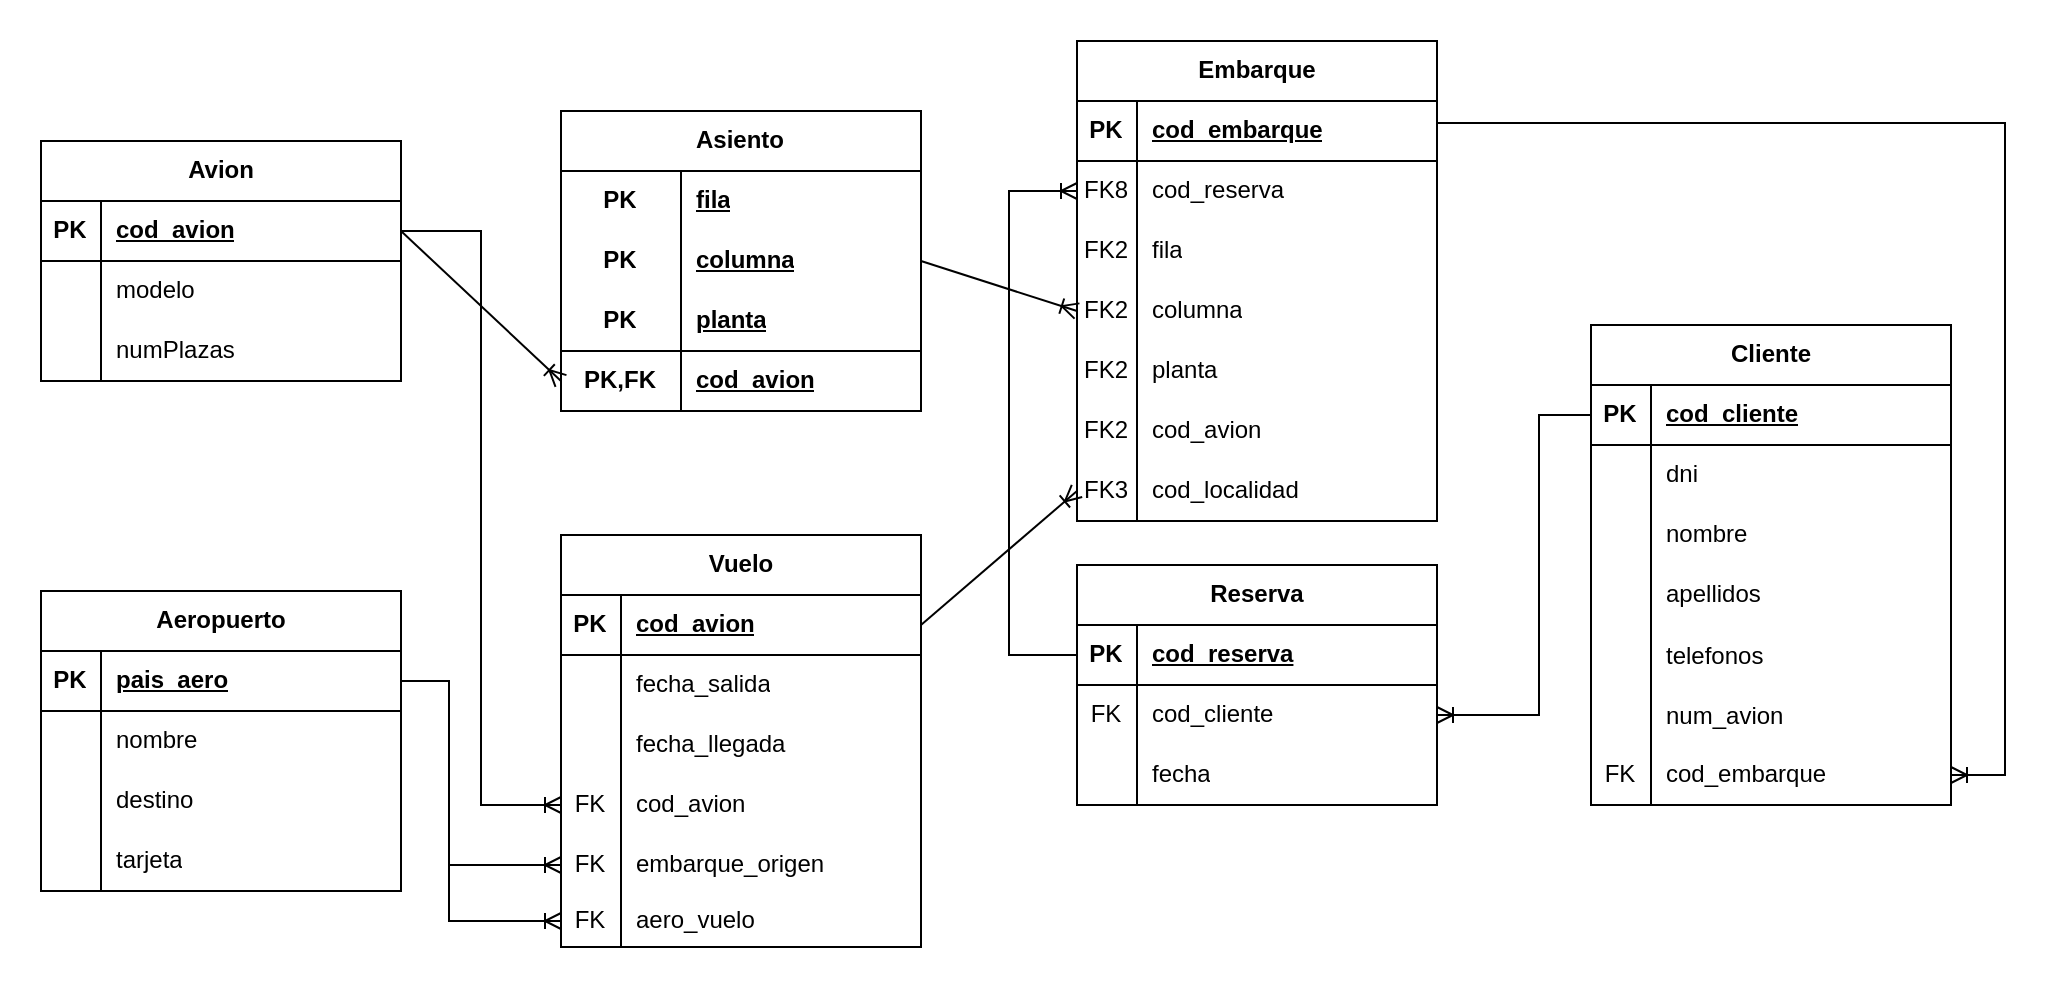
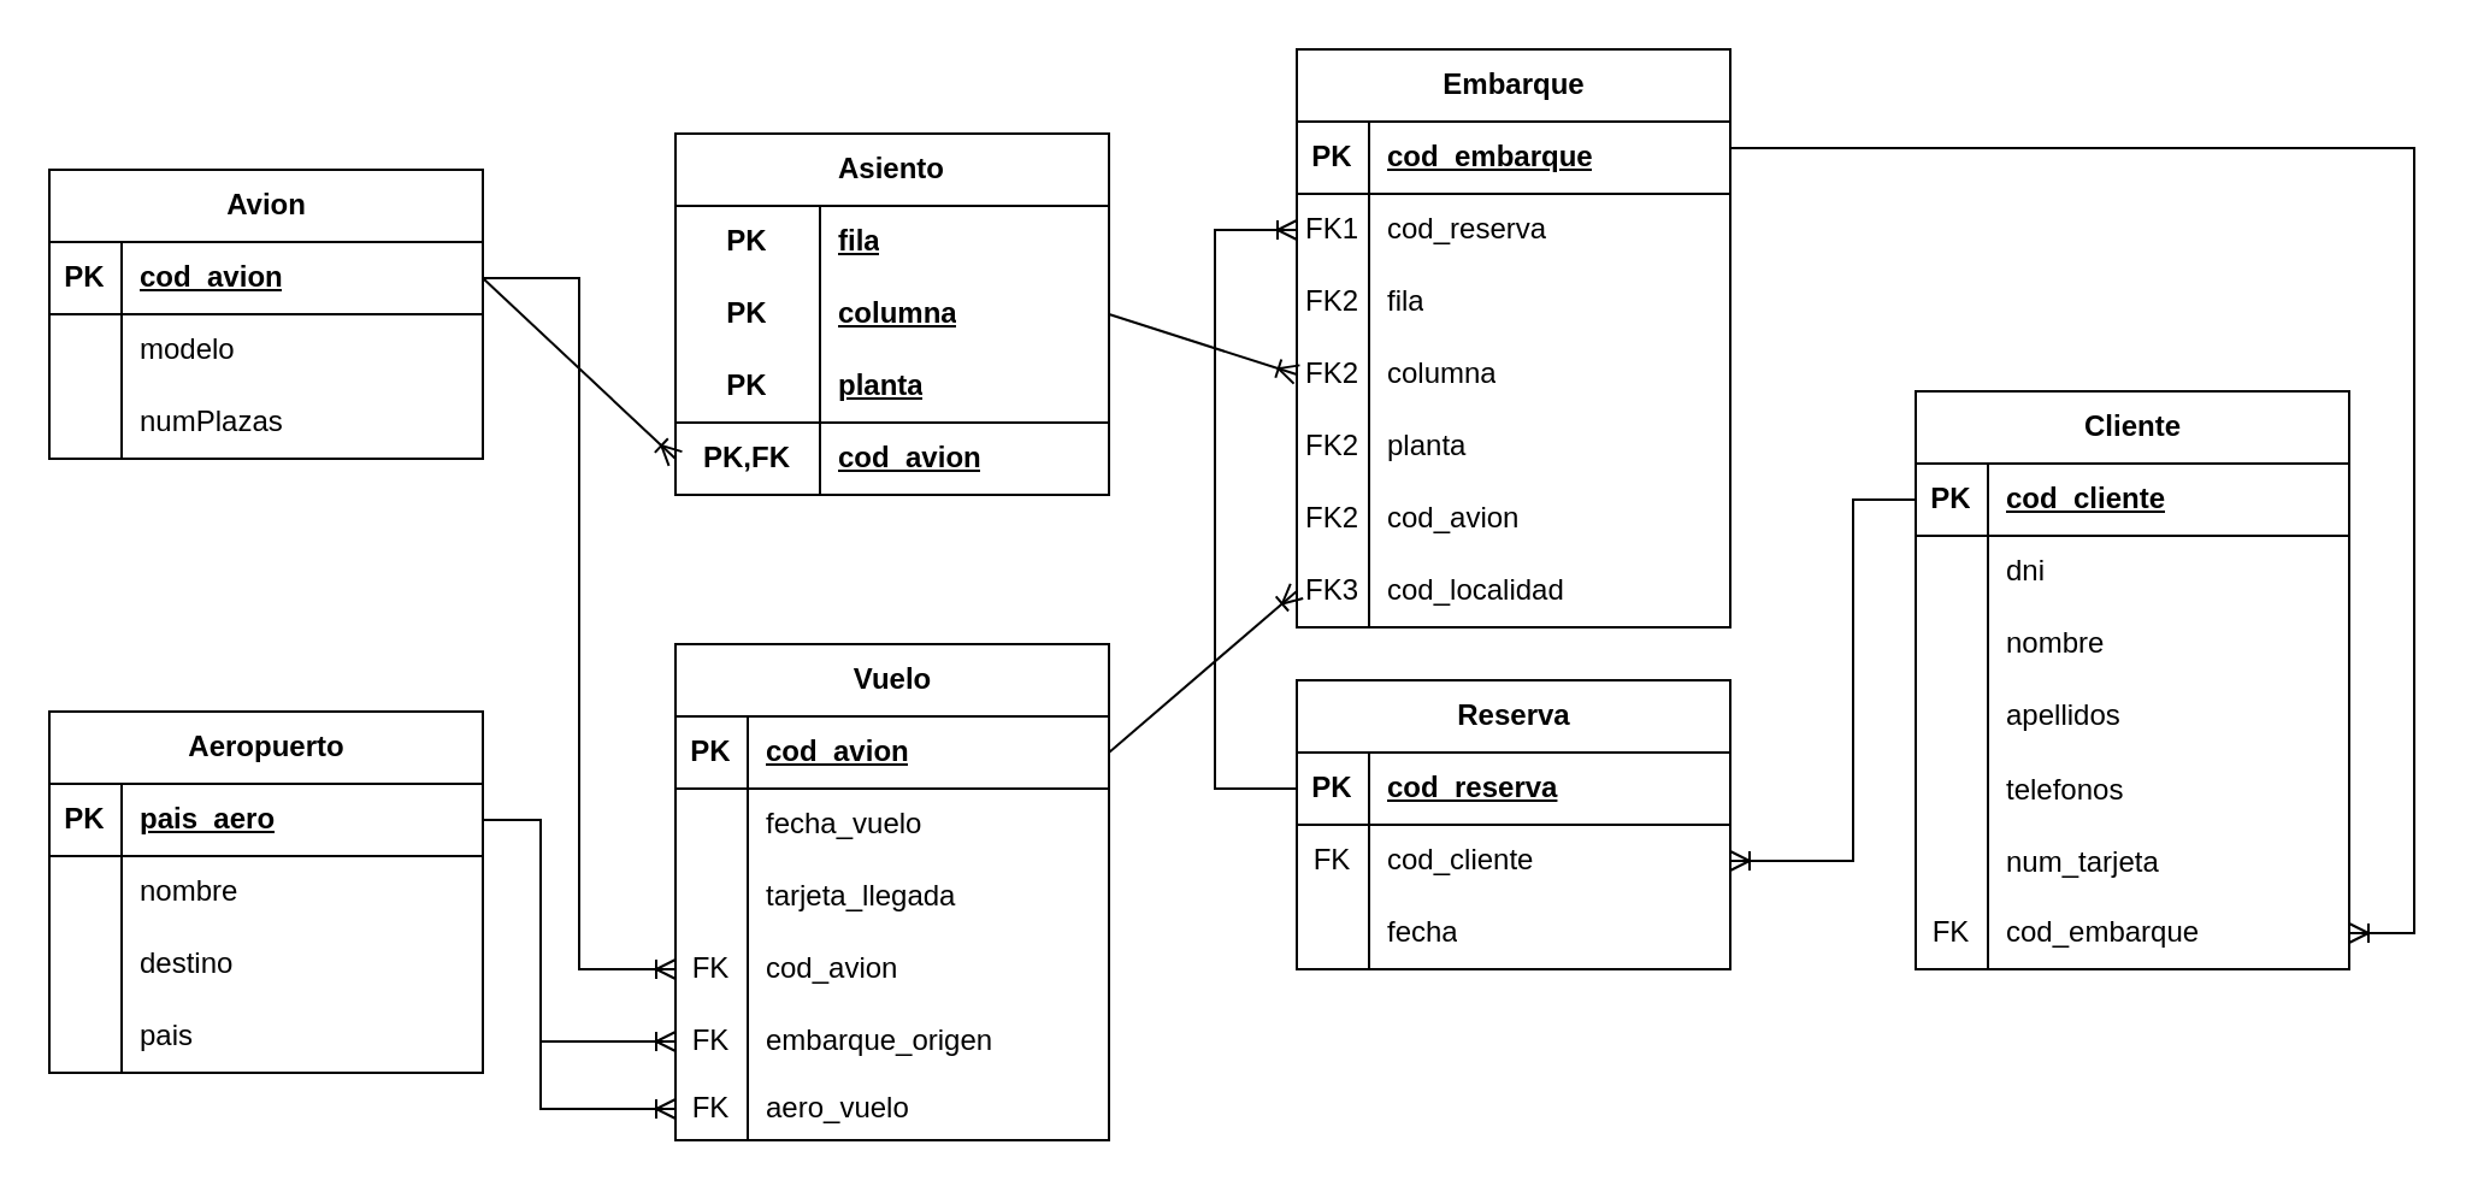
- <mxCell id="40" value="FK8" style="shape=partialRectangle;connectable=0;fillColor=none;top=0;left=0;bottom=0;right=0;fontStyle=0;overflow=hidden;whiteSpace=wrap;html=1;" vertex="1" parent="39"><mxGeometry width="30" height="30" as="geometry"><mxRectangle width="30" height="30" as="alternateBounds" /></mxGeometry></mxCell>
+ <mxCell id="40" value="FK1" style="shape=partialRectangle;connectable=0;fillColor=none;top=0;left=0;bottom=0;right=0;fontStyle=0;overflow=hidden;whiteSpace=wrap;html=1;" vertex="1" parent="39"><mxGeometry width="30" height="30" as="geometry"><mxRectangle width="30" height="30" as="alternateBounds" /></mxGeometry></mxCell>
- <mxCell id="65" value="fecha_salida" style="shape=partialRectangle;connectable=0;fillColor=none;top=0;left=0;bottom=0;right=0;align=left;spacingLeft=6;overflow=hidden;whiteSpace=wrap;html=1;" vertex="1" parent="63"><mxGeometry x="30" width="150" height="30" as="geometry"><mxRectangle width="150" height="30" as="alternateBounds" /></mxGeometry></mxCell>
+ <mxCell id="65" value="fecha_vuelo" style="shape=partialRectangle;connectable=0;fillColor=none;top=0;left=0;bottom=0;right=0;align=left;spacingLeft=6;overflow=hidden;whiteSpace=wrap;html=1;" vertex="1" parent="63"><mxGeometry x="30" width="150" height="30" as="geometry"><mxRectangle width="150" height="30" as="alternateBounds" /></mxGeometry></mxCell>
- <mxCell id="20" value="num_avion" style="shape=partialRectangle;connectable=0;fillColor=none;top=0;left=0;bottom=0;right=0;align=left;spacingLeft=6;overflow=hidden;" vertex="1" parent="18"><mxGeometry x="30" width="150" height="30" as="geometry"><mxRectangle width="150" height="30" as="alternateBounds" /></mxGeometry></mxCell>
+ <mxCell id="20" value="num_tarjeta" style="shape=partialRectangle;connectable=0;fillColor=none;top=0;left=0;bottom=0;right=0;align=left;spacingLeft=6;overflow=hidden;" vertex="1" parent="18"><mxGeometry x="30" width="150" height="30" as="geometry"><mxRectangle width="150" height="30" as="alternateBounds" /></mxGeometry></mxCell>
- <mxCell id="68" value="fecha_llegada" style="shape=partialRectangle;connectable=0;fillColor=none;top=0;left=0;bottom=0;right=0;align=left;spacingLeft=6;overflow=hidden;whiteSpace=wrap;html=1;" vertex="1" parent="66"><mxGeometry x="30" width="150" height="30" as="geometry"><mxRectangle width="150" height="30" as="alternateBounds" /></mxGeometry></mxCell>
+ <mxCell id="68" value="tarjeta_llegada" style="shape=partialRectangle;connectable=0;fillColor=none;top=0;left=0;bottom=0;right=0;align=left;spacingLeft=6;overflow=hidden;whiteSpace=wrap;html=1;" vertex="1" parent="66"><mxGeometry x="30" width="150" height="30" as="geometry"><mxRectangle width="150" height="30" as="alternateBounds" /></mxGeometry></mxCell>
- <mxCell id="117" value="tarjeta" style="shape=partialRectangle;connectable=0;fillColor=none;top=0;left=0;bottom=0;right=0;align=left;spacingLeft=6;overflow=hidden;whiteSpace=wrap;html=1;" vertex="1" parent="115"><mxGeometry x="30" width="150" height="30" as="geometry"><mxRectangle width="150" height="30" as="alternateBounds" /></mxGeometry></mxCell>
+ <mxCell id="117" value="pais" style="shape=partialRectangle;connectable=0;fillColor=none;top=0;left=0;bottom=0;right=0;align=left;spacingLeft=6;overflow=hidden;whiteSpace=wrap;html=1;" vertex="1" parent="115"><mxGeometry x="30" width="150" height="30" as="geometry"><mxRectangle width="150" height="30" as="alternateBounds" /></mxGeometry></mxCell>
